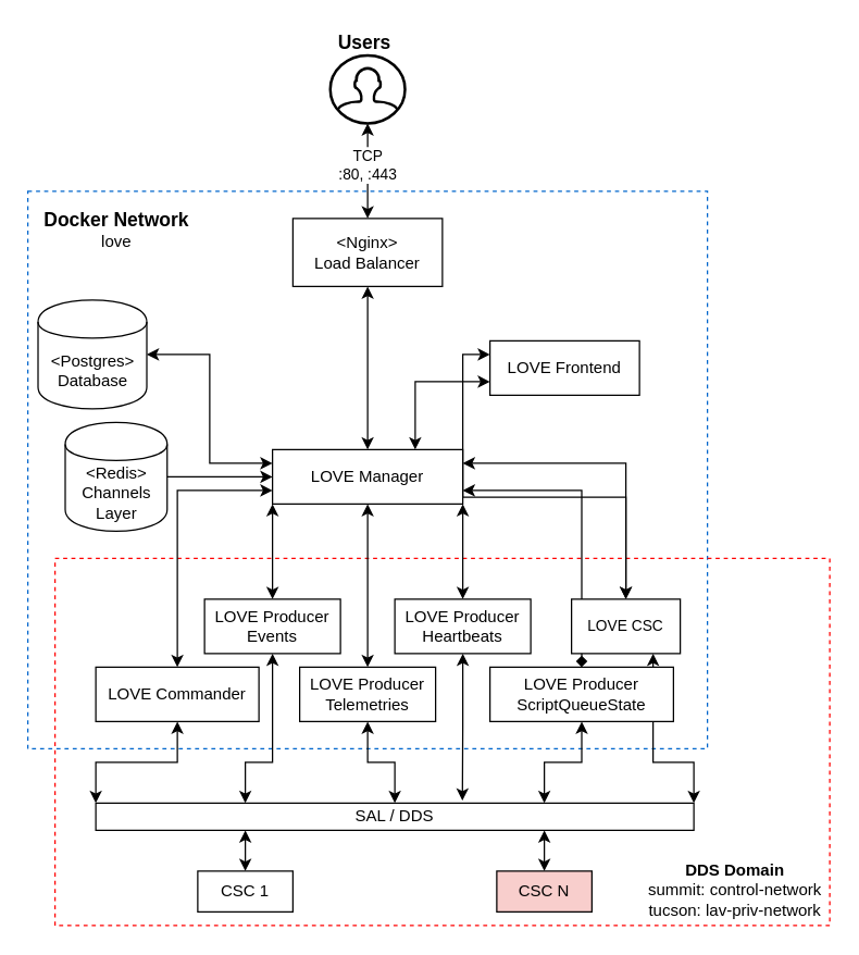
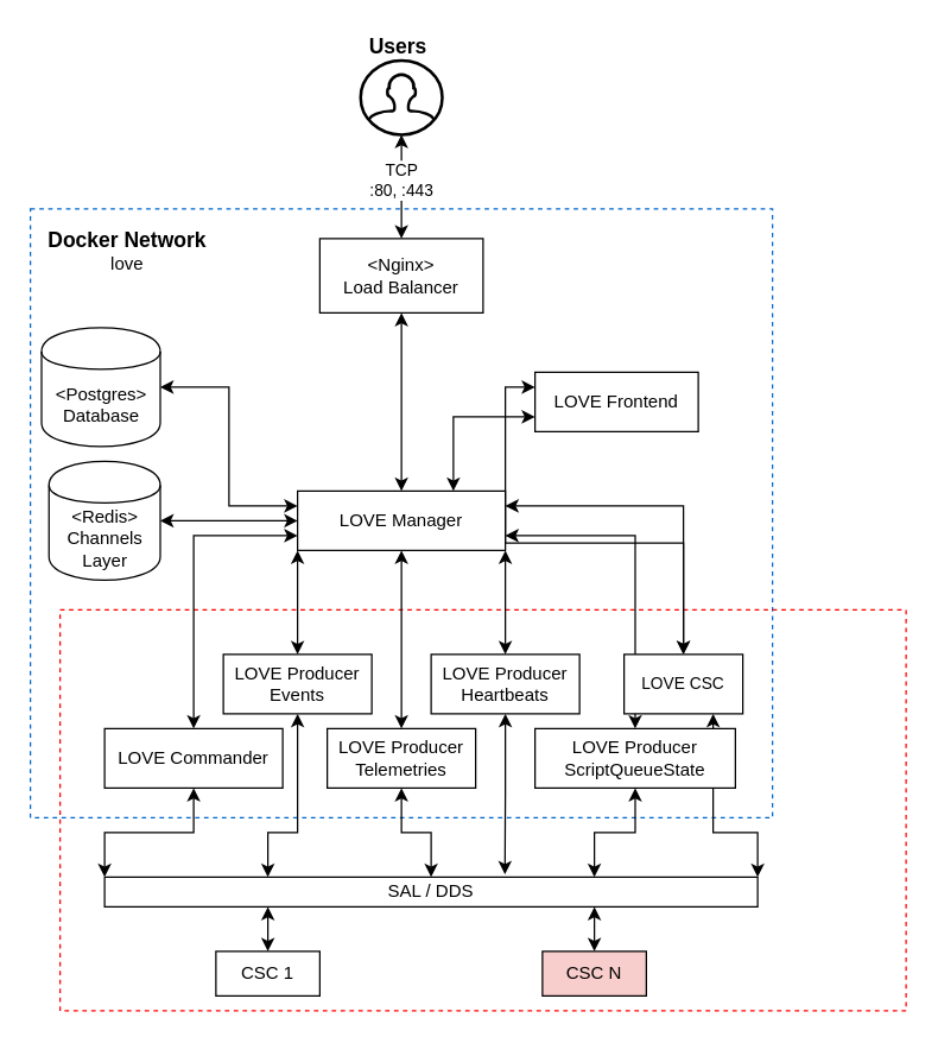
- <mxCell id="24" value="&amp;lt;Redis&amp;gt;&lt;br&gt;Channels Layer" style="shape=cylinder;whiteSpace=wrap;html=1;boundedLbl=1;backgroundOutline=1;" parent="1" vertex="1"><mxGeometry x="47.5" y="310" width="75" height="80" as="geometry" /></mxCell>
+ <mxCell id="24" value="&amp;lt;Redis&amp;gt;&lt;br&gt;Channels Layer" style="shape=cylinder;whiteSpace=wrap;html=1;boundedLbl=1;backgroundOutline=1;" parent="1" vertex="1"><mxGeometry x="32.5" y="310" width="75" height="80" as="geometry" /></mxCell>
- <mxCell id="11" style="edgeStyle=elbowEdgeStyle;rounded=0;orthogonalLoop=1;jettySize=auto;elbow=vertical;html=1;exitX=1;exitY=0.75;exitDx=0;exitDy=0;startArrow=classic;startFill=1;endArrow=diamond;endFill=1;entryX=0.5;entryY=0;entryDx=0;entryDy=0;" parent="1" source="13" target="34" edge="1"><mxGeometry relative="1" as="geometry"><Array as="points"><mxPoint x="370" y="360" /></Array></mxGeometry></mxCell>
+ <mxCell id="11" style="edgeStyle=elbowEdgeStyle;rounded=0;orthogonalLoop=1;jettySize=auto;elbow=vertical;html=1;exitX=1;exitY=0.75;exitDx=0;exitDy=0;startArrow=classic;startFill=1;endArrow=classic;endFill=1;entryX=0.5;entryY=0;entryDx=0;entryDy=0;" parent="1" source="13" target="34" edge="1"><mxGeometry relative="1" as="geometry"><Array as="points"><mxPoint x="370" y="360" /></Array></mxGeometry></mxCell>
- <mxCell id="25" value="&lt;span style=&quot;font-size: 12px&quot;&gt;DDS Domain&lt;br&gt;&lt;span style=&quot;font-weight: normal&quot;&gt;summit: control-network&lt;br&gt;tucson: lav-priv-network&lt;/span&gt;&lt;br&gt;&lt;/span&gt;" style="text;html=1;resizable=0;points=[];autosize=1;align=center;verticalAlign=top;spacingTop=-4;fontSize=11;fontStyle=1" parent="1" vertex="1"><mxGeometry x="470" y="630" width="140" height="40" as="geometry" /></mxCell>
